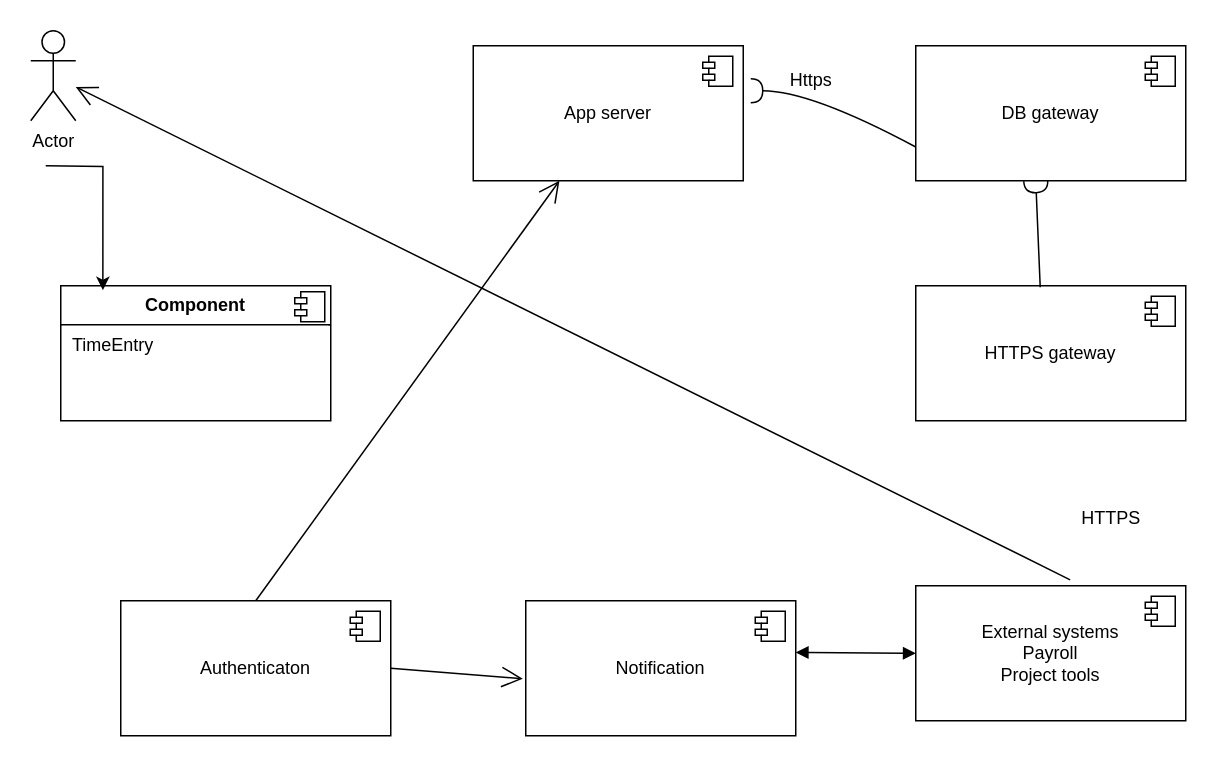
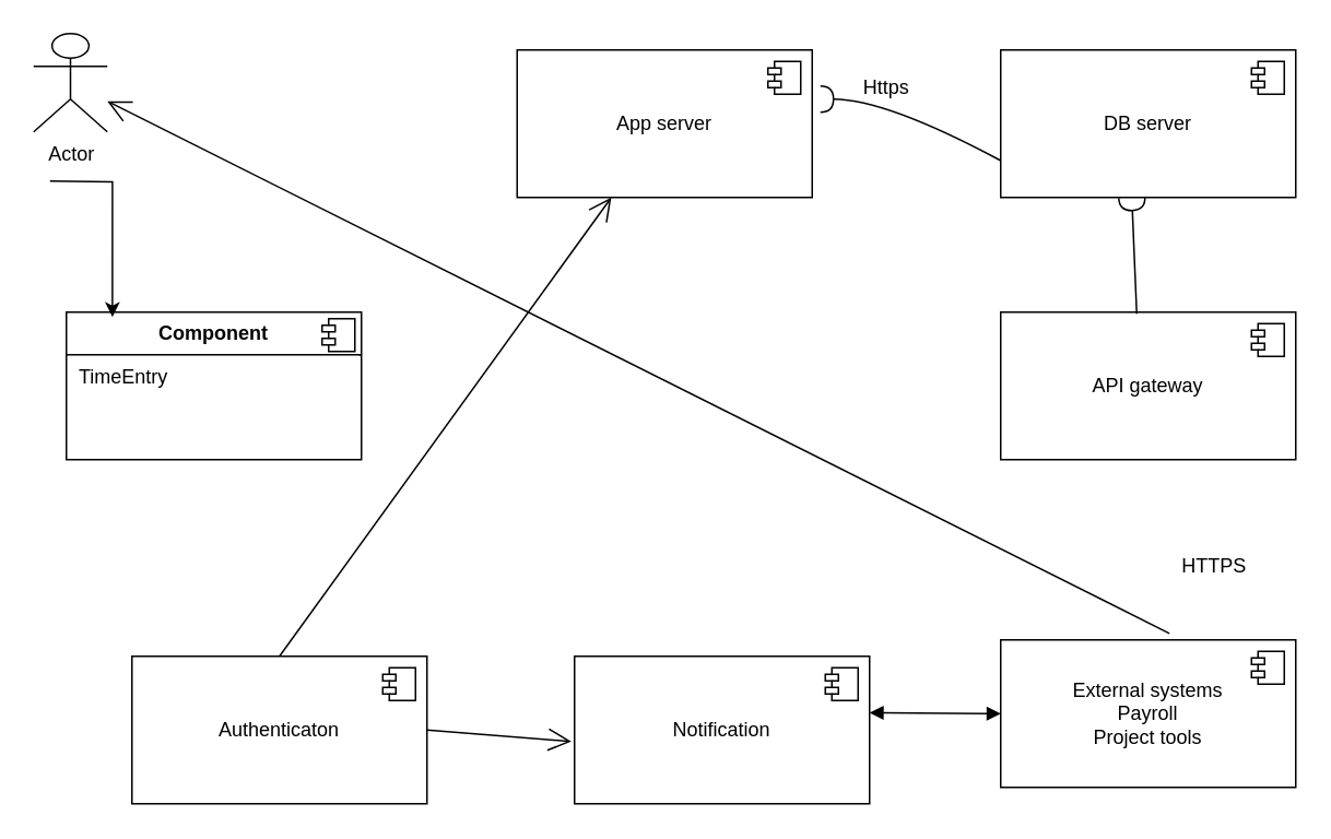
- <mxCell id="8" value="Actor" style="shape=umlActor;verticalLabelPosition=bottom;verticalAlign=top;html=1;" vertex="1" parent="1"><mxGeometry x="20" y="20" width="30" height="60" as="geometry" /></mxCell>
+ <mxCell id="8" value="Actor" style="shape=umlActor;verticalLabelPosition=bottom;verticalAlign=top;html=1;" vertex="1" parent="1"><mxGeometry x="20" y="20" width="45" height="60" as="geometry" /></mxCell>
- <mxCell id="4" value="DB gateway" style="html=1;dropTarget=0;whiteSpace=wrap;" vertex="1" parent="1"><mxGeometry x="610" y="30" width="180" height="90" as="geometry" /></mxCell>
+ <mxCell id="4" value="DB server" style="html=1;dropTarget=0;whiteSpace=wrap;" vertex="1" parent="1"><mxGeometry x="610" y="30" width="180" height="90" as="geometry" /></mxCell>
- <mxCell id="17" value="HTTPS gateway" style="html=1;dropTarget=0;whiteSpace=wrap;" vertex="1" parent="1"><mxGeometry x="610" y="190" width="180" height="90" as="geometry" /></mxCell>
+ <mxCell id="17" value="API gateway" style="html=1;dropTarget=0;whiteSpace=wrap;" vertex="1" parent="1"><mxGeometry x="610" y="190" width="180" height="90" as="geometry" /></mxCell>
